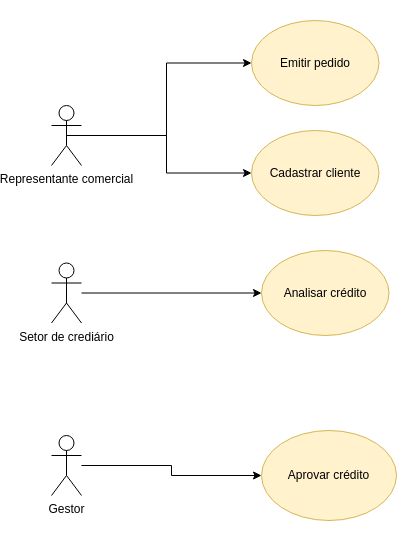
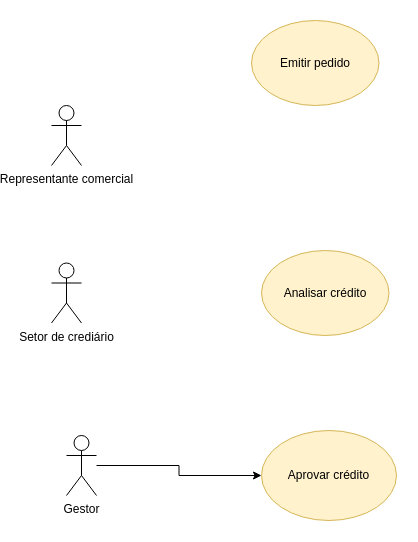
- <mxCell id="7" style="edgeStyle=orthogonalEdgeStyle;rounded=0;orthogonalLoop=1;jettySize=auto;html=1;" edge="1" parent="1" source="9" target="6"><mxGeometry relative="1" as="geometry" /></mxCell>
- <mxCell id="8" style="edgeStyle=orthogonalEdgeStyle;rounded=0;orthogonalLoop=1;jettySize=auto;html=1;exitX=0.5;exitY=0.5;exitDx=0;exitDy=0;exitPerimeter=0;" edge="1" parent="1" source="9" target="4"><mxGeometry relative="1" as="geometry" /></mxCell>
- <mxCell id="4" value="Cadastrar cliente" style="ellipse;whiteSpace=wrap;html=1;fillColor=#fff2cc;strokeColor=#d6b656;" vertex="1" parent="1"><mxGeometry x="220" y="130" width="127.5" height="85" as="geometry" /></mxCell>
- <mxCell id="2" style="edgeStyle=orthogonalEdgeStyle;rounded=0;orthogonalLoop=1;jettySize=auto;html=1;" edge="1" parent="1" source="3" target="10"><mxGeometry relative="1" as="geometry" /></mxCell>
- <mxCell id="12" value="Gestor" style="shape=umlActor;verticalLabelPosition=bottom;verticalAlign=top;html=1;outlineConnect=0;" vertex="1" parent="1"><mxGeometry x="20" y="435" width="30" height="60" as="geometry" /></mxCell>
+ <mxCell id="12" value="Gestor" style="shape=umlActor;verticalLabelPosition=bottom;verticalAlign=top;html=1;outlineConnect=0;" vertex="1" parent="1"><mxGeometry x="35" y="435" width="30" height="60" as="geometry" /></mxCell>
